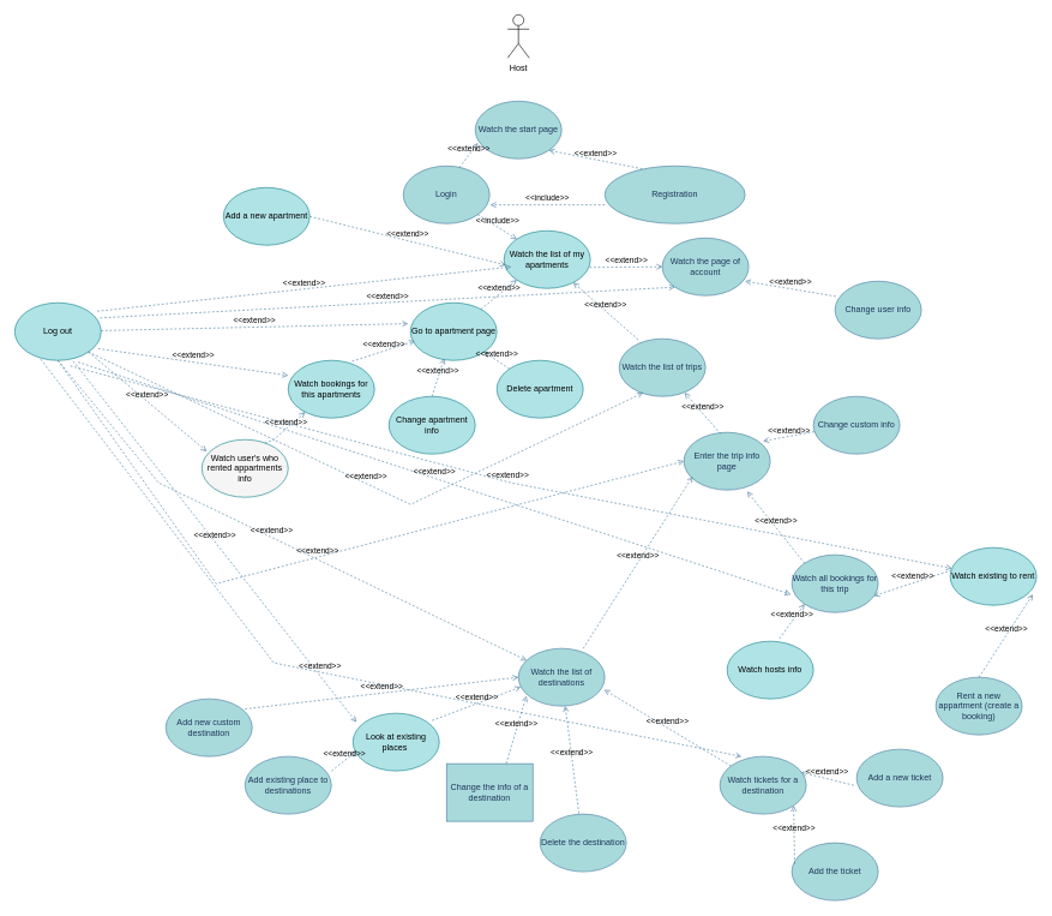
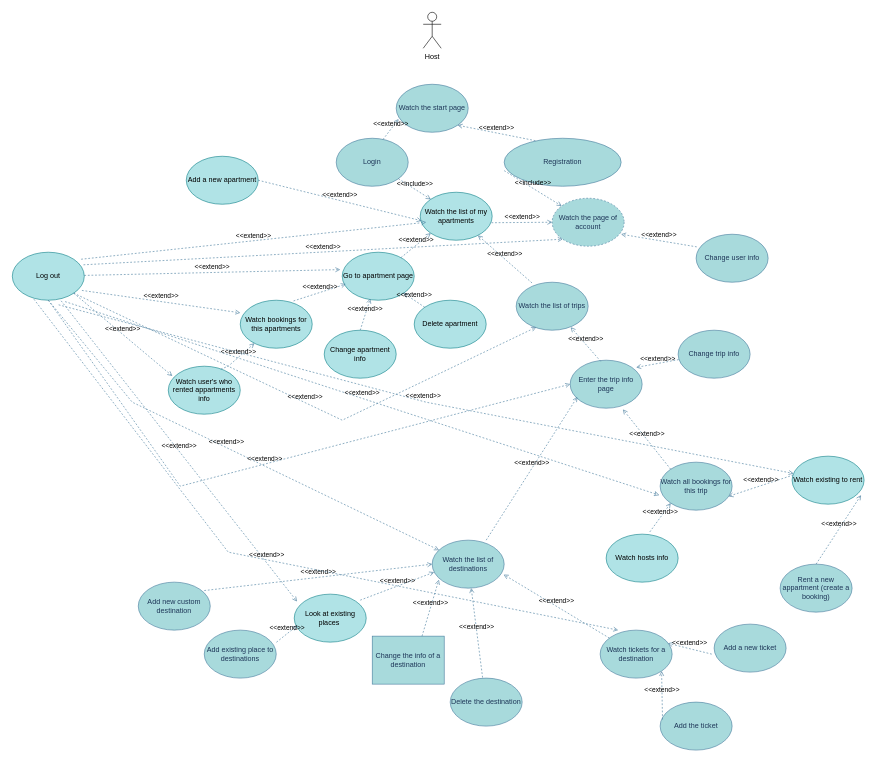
- <mxCell id="8" value="&amp;lt;&amp;lt;include&amp;gt;&amp;gt;" style="html=1;verticalAlign=bottom;labelBackgroundColor=none;endArrow=open;endFill=0;dashed=1;rounded=0;exitX=0;exitY=0.675;exitDx=0;exitDy=0;exitPerimeter=0;entryX=1.008;entryY=0.675;entryDx=0;entryDy=0;entryPerimeter=0;strokeColor=#457B9D;fontColor=default;" edge="1" parent="1" source="5" target="4"><mxGeometry width="160" relative="1" as="geometry"><mxPoint x="1190" y="450" as="sourcePoint" /><mxPoint x="1030" y="450" as="targetPoint" /></mxGeometry></mxCell>
+ <mxCell id="8" value="&amp;lt;&amp;lt;include&amp;gt;&amp;gt;" style="html=1;verticalAlign=bottom;labelBackgroundColor=none;endArrow=open;endFill=0;dashed=1;rounded=0;exitX=0;exitY=0.675;exitDx=0;exitDy=0;exitPerimeter=0;strokeColor=#457B9D;fontColor=default;" edge="1" parent="1" source="5" target="15"><mxGeometry width="160" relative="1" as="geometry"><mxPoint x="1190" y="450" as="sourcePoint" /><mxPoint x="1030" y="450" as="targetPoint" /></mxGeometry></mxCell>
- <mxCell id="15" value="Watch the page of account" style="ellipse;whiteSpace=wrap;html=1;labelBackgroundColor=none;fillColor=#A8DADC;strokeColor=#457B9D;fontColor=#1D3557;" vertex="1" parent="1"><mxGeometry x="920" y="330" width="120" height="80" as="geometry" /></mxCell>
+ <mxCell id="15" value="Watch the page of account" style="ellipse;whiteSpace=wrap;html=1;labelBackgroundColor=none;fillColor=#A8DADC;strokeColor=#457B9D;fontColor=#1D3557;dashed=1;" vertex="1" parent="1"><mxGeometry x="920" y="330" width="120" height="80" as="geometry" /></mxCell>
- <mxCell id="31" value="Change custom info" style="ellipse;whiteSpace=wrap;html=1;strokeColor=#457B9D;fontColor=#1D3557;fillColor=#A8DADC;" vertex="1" parent="1"><mxGeometry x="1130" y="550" width="120" height="80" as="geometry" /></mxCell>
+ <mxCell id="31" value="Change trip info" style="ellipse;whiteSpace=wrap;html=1;strokeColor=#457B9D;fontColor=#1D3557;fillColor=#A8DADC;" vertex="1" parent="1"><mxGeometry x="1130" y="550" width="120" height="80" as="geometry" /></mxCell>
- <mxCell id="24" value="Watch user's who rented appartments info" style="ellipse;whiteSpace=wrap;html=1;fillColor=#f5f5f5;strokeColor=#0e8088;" vertex="1" parent="1"><mxGeometry x="280" y="610" width="120" height="80" as="geometry" /></mxCell>
+ <mxCell id="24" value="Watch user's who rented appartments info" style="ellipse;whiteSpace=wrap;html=1;fillColor=#b0e3e6;strokeColor=#0e8088;" vertex="1" parent="1"><mxGeometry x="280" y="610" width="120" height="80" as="geometry" /></mxCell>
